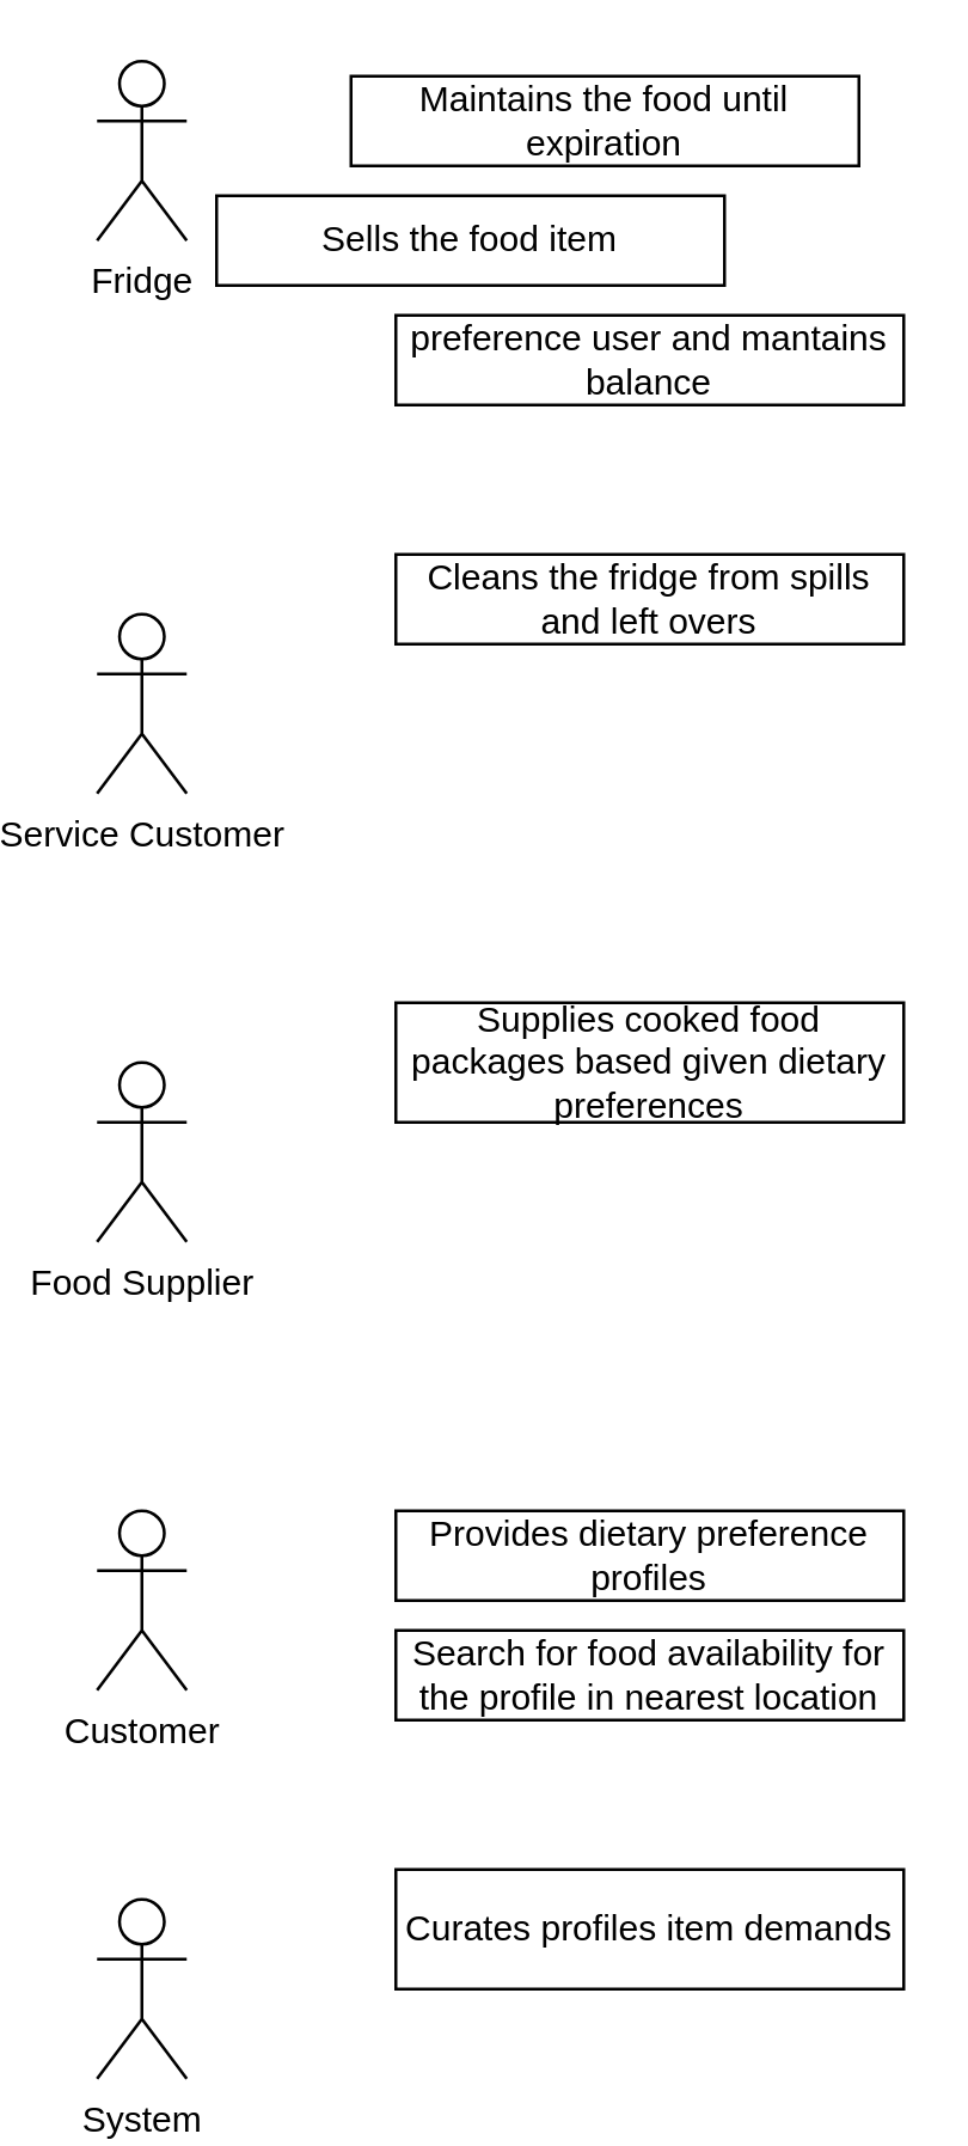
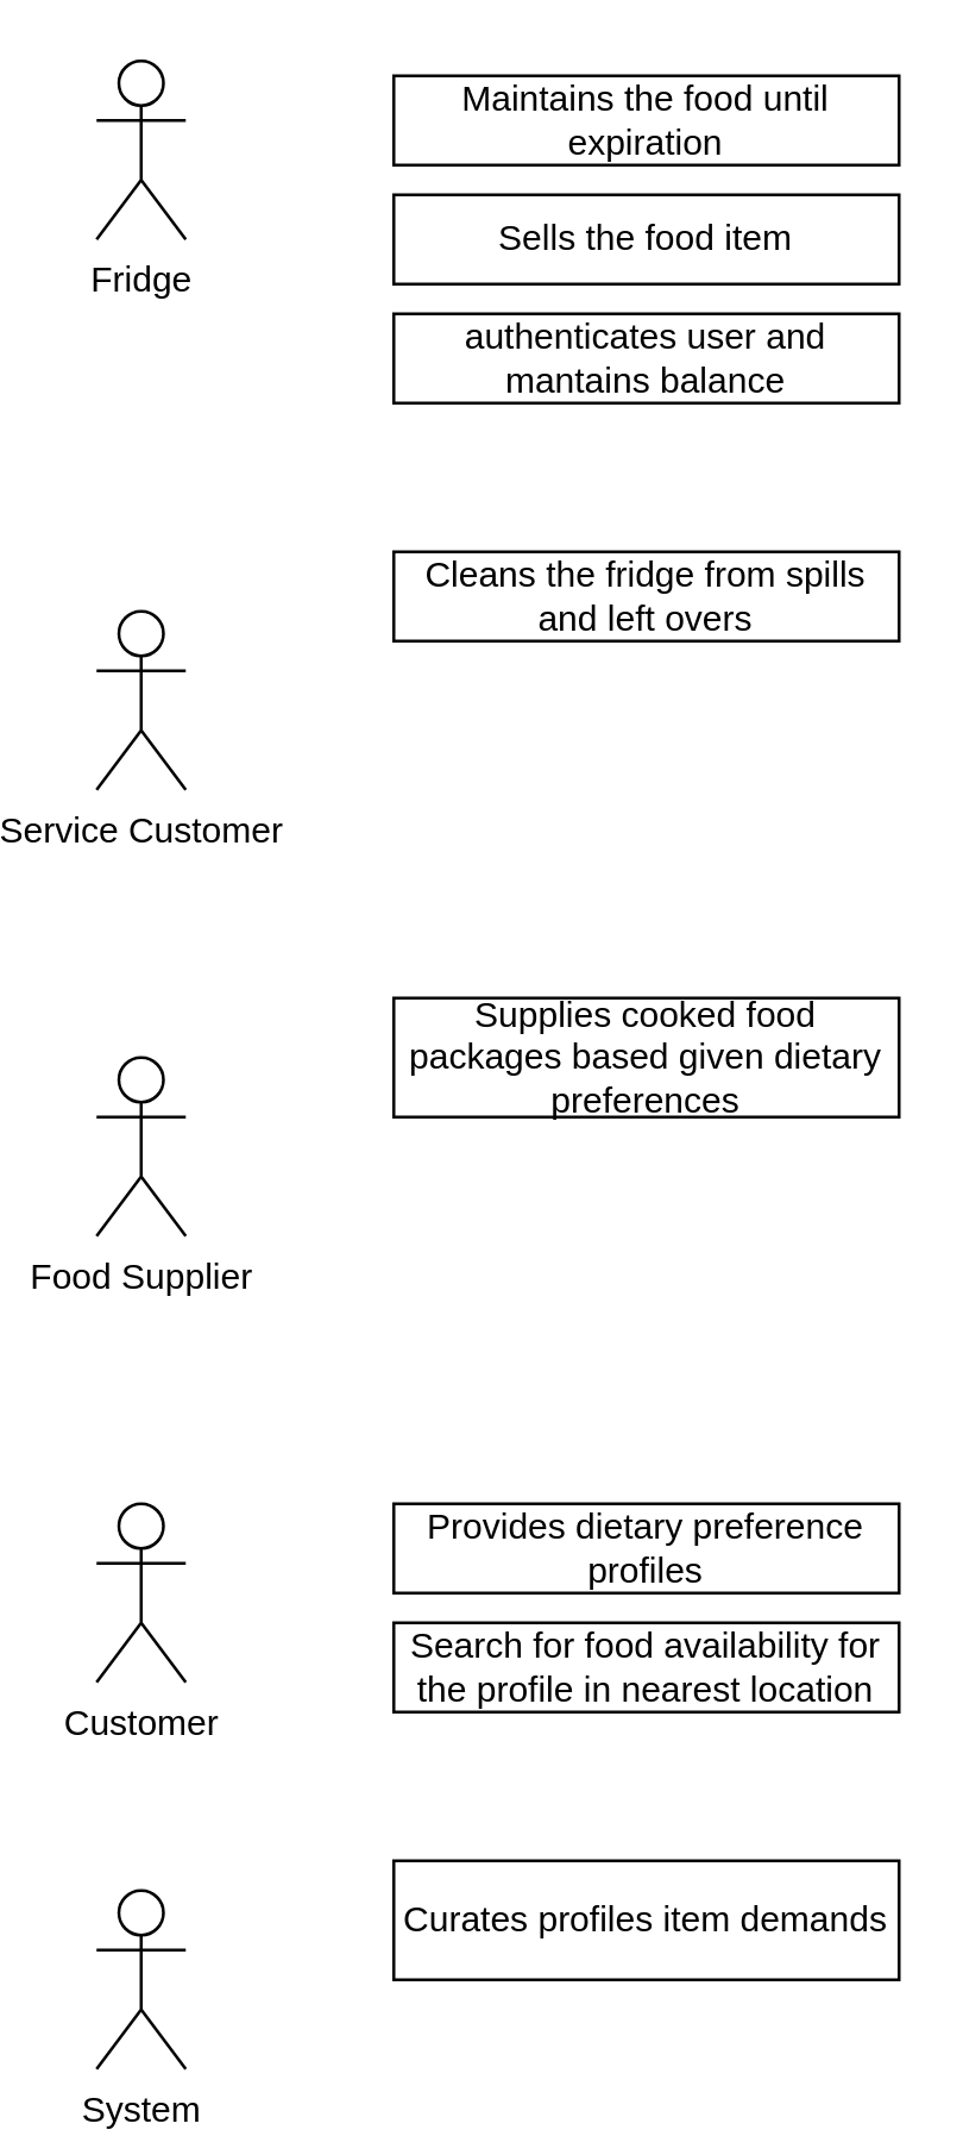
- <mxCell id="12" value="Maintains the food until expiration" style="text;html=1;fillColor=none;align=center;verticalAlign=middle;whiteSpace=wrap;rounded=0;strokeColor=#000000;" vertex="1" parent="1"><mxGeometry x="105" y="25" width="170" height="30" as="geometry" /></mxCell>
+ <mxCell id="12" value="Maintains the food until expiration" style="text;html=1;fillColor=none;align=center;verticalAlign=middle;whiteSpace=wrap;rounded=0;strokeColor=#000000;" vertex="1" parent="1"><mxGeometry x="120" y="25" width="170" height="30" as="geometry" /></mxCell>
- <mxCell id="13" value="Sells the food item" style="text;html=1;fillColor=none;align=center;verticalAlign=middle;whiteSpace=wrap;rounded=0;strokeColor=#000000;" vertex="1" parent="1"><mxGeometry x="60" y="65" width="170" height="30" as="geometry" /></mxCell>
+ <mxCell id="13" value="Sells the food item" style="text;html=1;fillColor=none;align=center;verticalAlign=middle;whiteSpace=wrap;rounded=0;strokeColor=#000000;" vertex="1" parent="1"><mxGeometry x="120" y="65" width="170" height="30" as="geometry" /></mxCell>
- <mxCell id="14" value="preference user and mantains balance" style="text;html=1;fillColor=none;align=center;verticalAlign=middle;whiteSpace=wrap;rounded=0;strokeColor=#000000;" vertex="1" parent="1"><mxGeometry x="120" y="105" width="170" height="30" as="geometry" /></mxCell>
+ <mxCell id="14" value="authenticates user and mantains balance" style="text;html=1;fillColor=none;align=center;verticalAlign=middle;whiteSpace=wrap;rounded=0;strokeColor=#000000;" vertex="1" parent="1"><mxGeometry x="120" y="105" width="170" height="30" as="geometry" /></mxCell>
